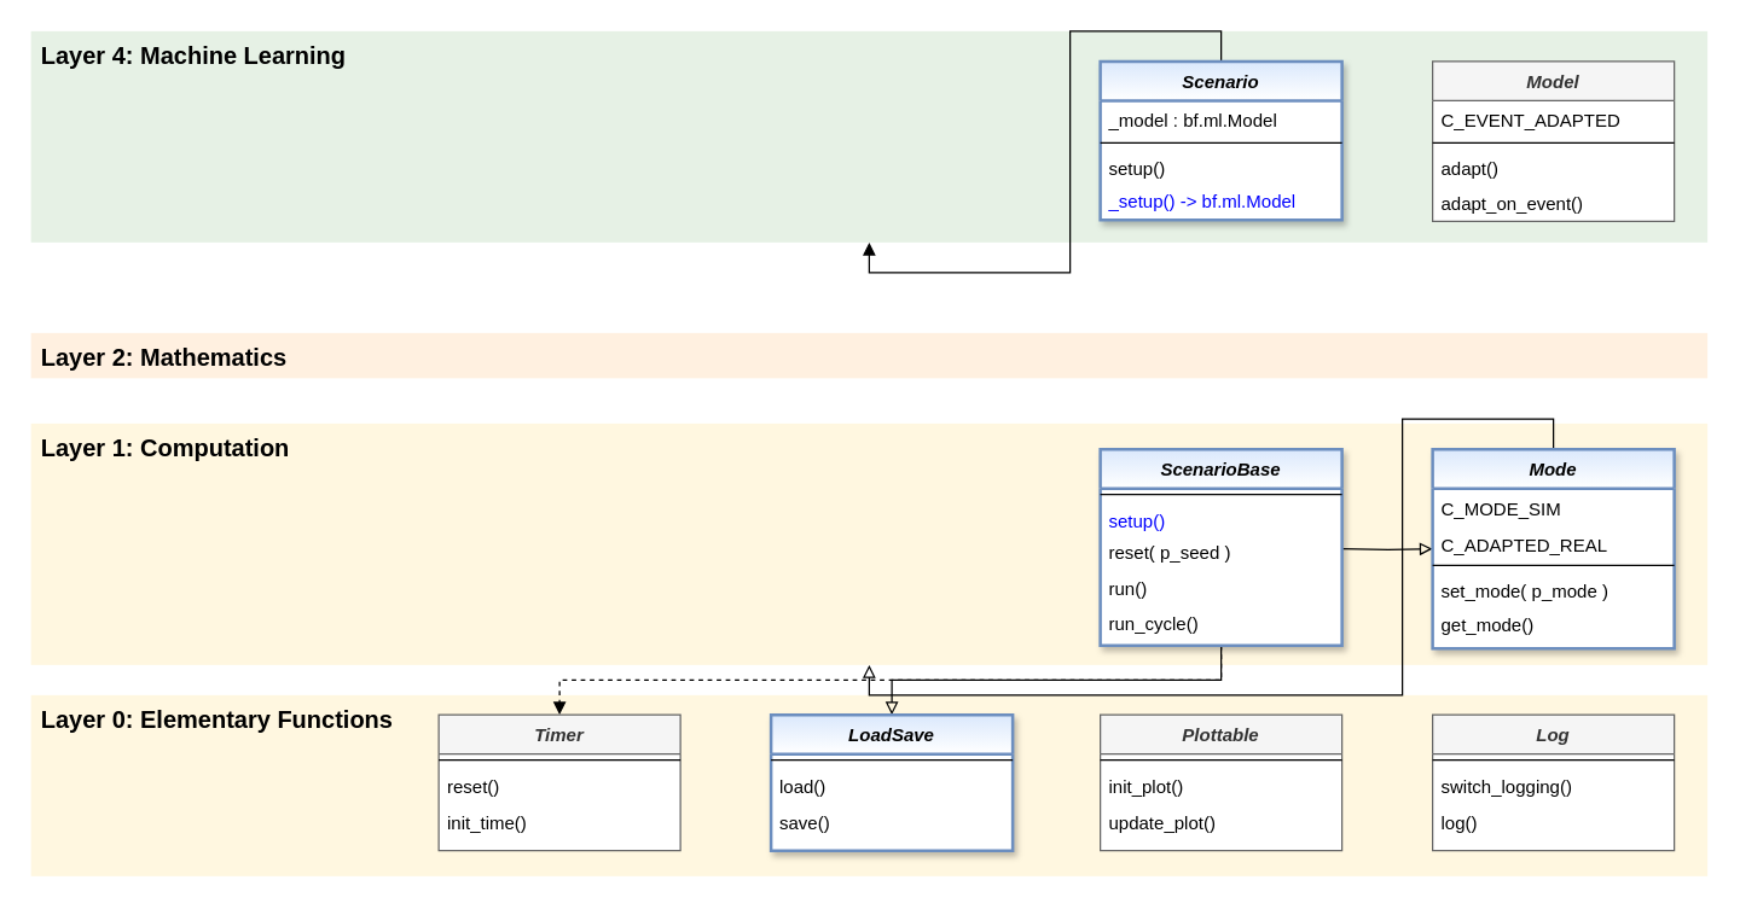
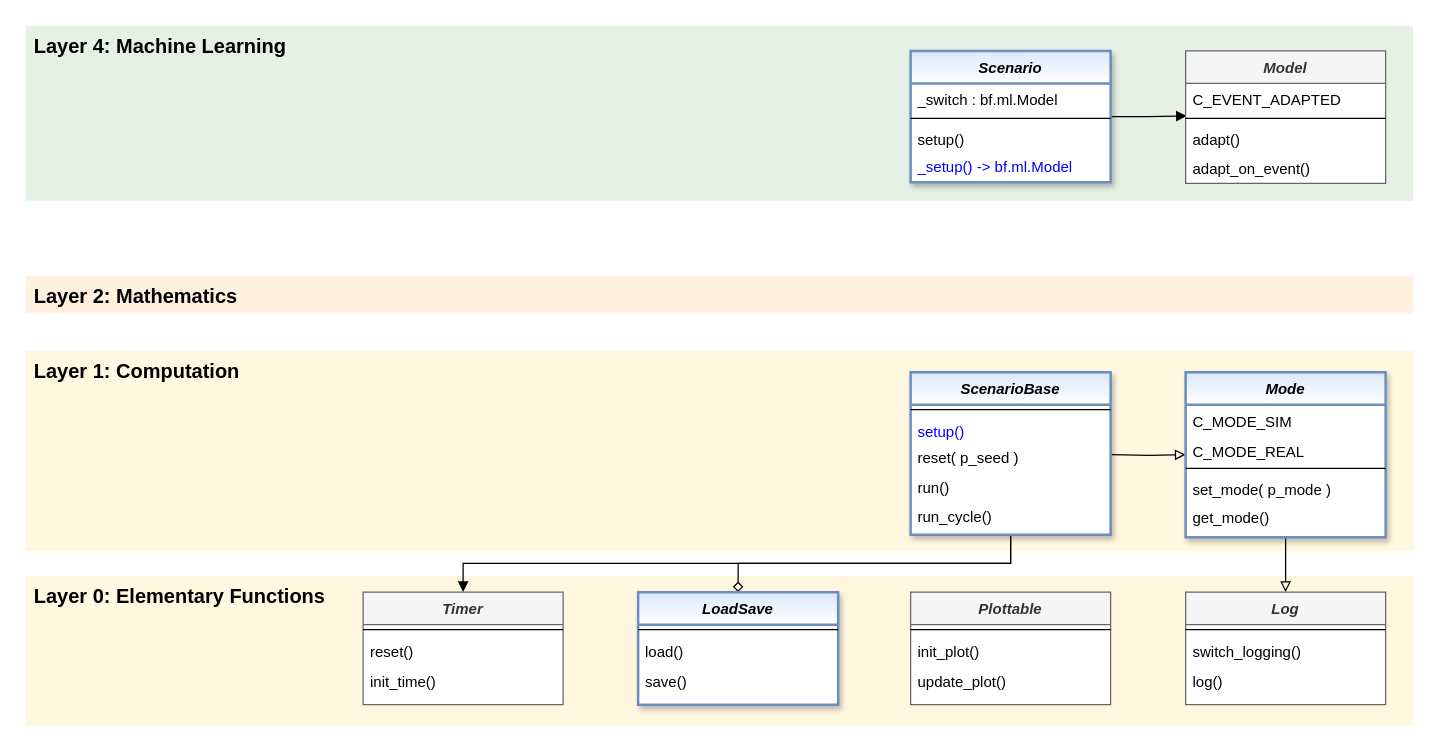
- <mxCell id="8" value="_model : bf.ml.Model" style="text;align=left;verticalAlign=top;spacingLeft=4;spacingRight=4;overflow=hidden;rotatable=0;points=[[0,0.5],[1,0.5]];portConstraint=eastwest;" parent="7" vertex="1"><mxGeometry y="26" width="160" height="24" as="geometry" /></mxCell>
+ <mxCell id="8" value="_switch : bf.ml.Model" style="text;align=left;verticalAlign=top;spacingLeft=4;spacingRight=4;overflow=hidden;rotatable=0;points=[[0,0.5],[1,0.5]];portConstraint=eastwest;" parent="7" vertex="1"><mxGeometry y="26" width="160" height="24" as="geometry" /></mxCell>
- <mxCell id="6" style="edgeStyle=orthogonalEdgeStyle;rounded=0;orthogonalLoop=1;jettySize=auto;html=1;endArrow=block;endFill=1;" edge="1" parent="1" source="7" target="3"><mxGeometry relative="1" as="geometry" /></mxCell>
+ <mxCell id="6" style="edgeStyle=orthogonalEdgeStyle;rounded=0;orthogonalLoop=1;jettySize=auto;html=1;entryX=0.006;entryY=-0.261;entryDx=0;entryDy=0;entryPerimeter=0;endArrow=block;endFill=1;" edge="1" parent="1" source="7" target="47"><mxGeometry relative="1" as="geometry" /></mxCell>
- <mxCell id="24" value="C_ADAPTED_REAL" style="text;align=left;verticalAlign=top;spacingLeft=4;spacingRight=4;overflow=hidden;rotatable=0;points=[[0,0.5],[1,0.5]];portConstraint=eastwest;" parent="22" vertex="1"><mxGeometry y="50" width="160" height="23" as="geometry" /></mxCell>
+ <mxCell id="24" value="C_MODE_REAL" style="text;align=left;verticalAlign=top;spacingLeft=4;spacingRight=4;overflow=hidden;rotatable=0;points=[[0,0.5],[1,0.5]];portConstraint=eastwest;" parent="22" vertex="1"><mxGeometry y="50" width="160" height="23" as="geometry" /></mxCell>
- <mxCell id="14" style="edgeStyle=orthogonalEdgeStyle;rounded=0;orthogonalLoop=1;jettySize=auto;html=1;fontColor=#0000FF;endArrow=block;endFill=1;dashed=1;" parent="1" source="15" target="40" edge="1"><mxGeometry relative="1" as="geometry"><Array as="points"><mxPoint x="808" y="450" /><mxPoint x="370" y="450" /></Array></mxGeometry></mxCell>
+ <mxCell id="14" style="edgeStyle=orthogonalEdgeStyle;rounded=0;orthogonalLoop=1;jettySize=auto;html=1;fontColor=#0000FF;endArrow=block;endFill=1;" parent="1" source="15" target="40" edge="1"><mxGeometry relative="1" as="geometry"><Array as="points"><mxPoint x="808" y="450" /><mxPoint x="370" y="450" /></Array></mxGeometry></mxCell>
- <mxCell id="21" style="edgeStyle=orthogonalEdgeStyle;rounded=0;orthogonalLoop=1;jettySize=auto;html=1;endArrow=block;endFill=0;" parent="1" source="22" target="5" edge="1"><mxGeometry relative="1" as="geometry" /></mxCell>
+ <mxCell id="21" style="edgeStyle=orthogonalEdgeStyle;rounded=0;orthogonalLoop=1;jettySize=auto;html=1;endArrow=block;endFill=0;" parent="1" source="22" target="32" edge="1"><mxGeometry relative="1" as="geometry" /></mxCell>
- <mxCell id="12" style="edgeStyle=orthogonalEdgeStyle;rounded=0;orthogonalLoop=1;jettySize=auto;html=1;endArrow=block;endFill=0;entryX=0.5;entryY=0;entryDx=0;entryDy=0;" parent="1" source="15" target="28" edge="1"><mxGeometry relative="1" as="geometry"><Array as="points"><mxPoint x="808" y="450" /><mxPoint x="590" y="450" /></Array></mxGeometry></mxCell>
+ <mxCell id="12" style="edgeStyle=orthogonalEdgeStyle;rounded=0;orthogonalLoop=1;jettySize=auto;html=1;endArrow=diamond;endFill=0;entryX=0.5;entryY=0;entryDx=0;entryDy=0;" parent="1" source="15" target="28" edge="1"><mxGeometry relative="1" as="geometry"><Array as="points"><mxPoint x="808" y="450" /><mxPoint x="590" y="450" /></Array></mxGeometry></mxCell>
